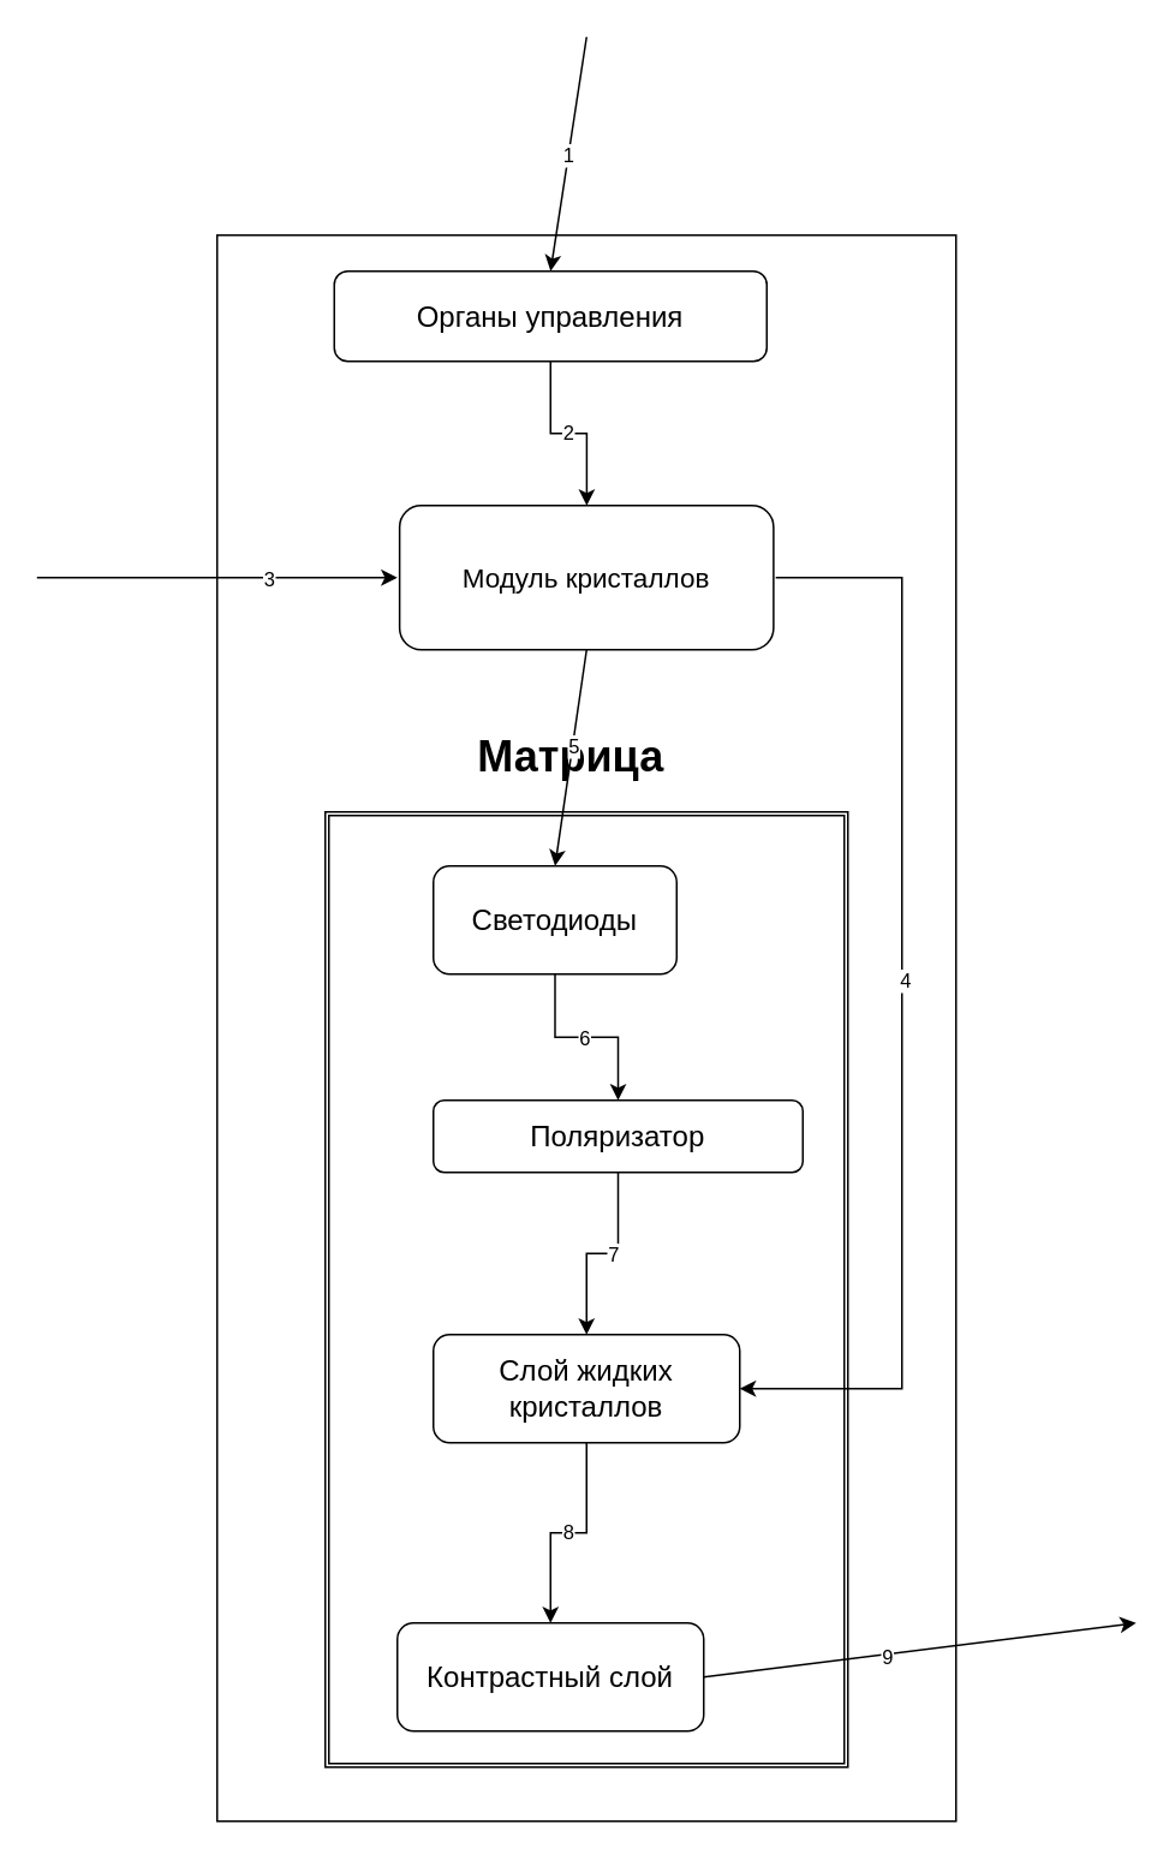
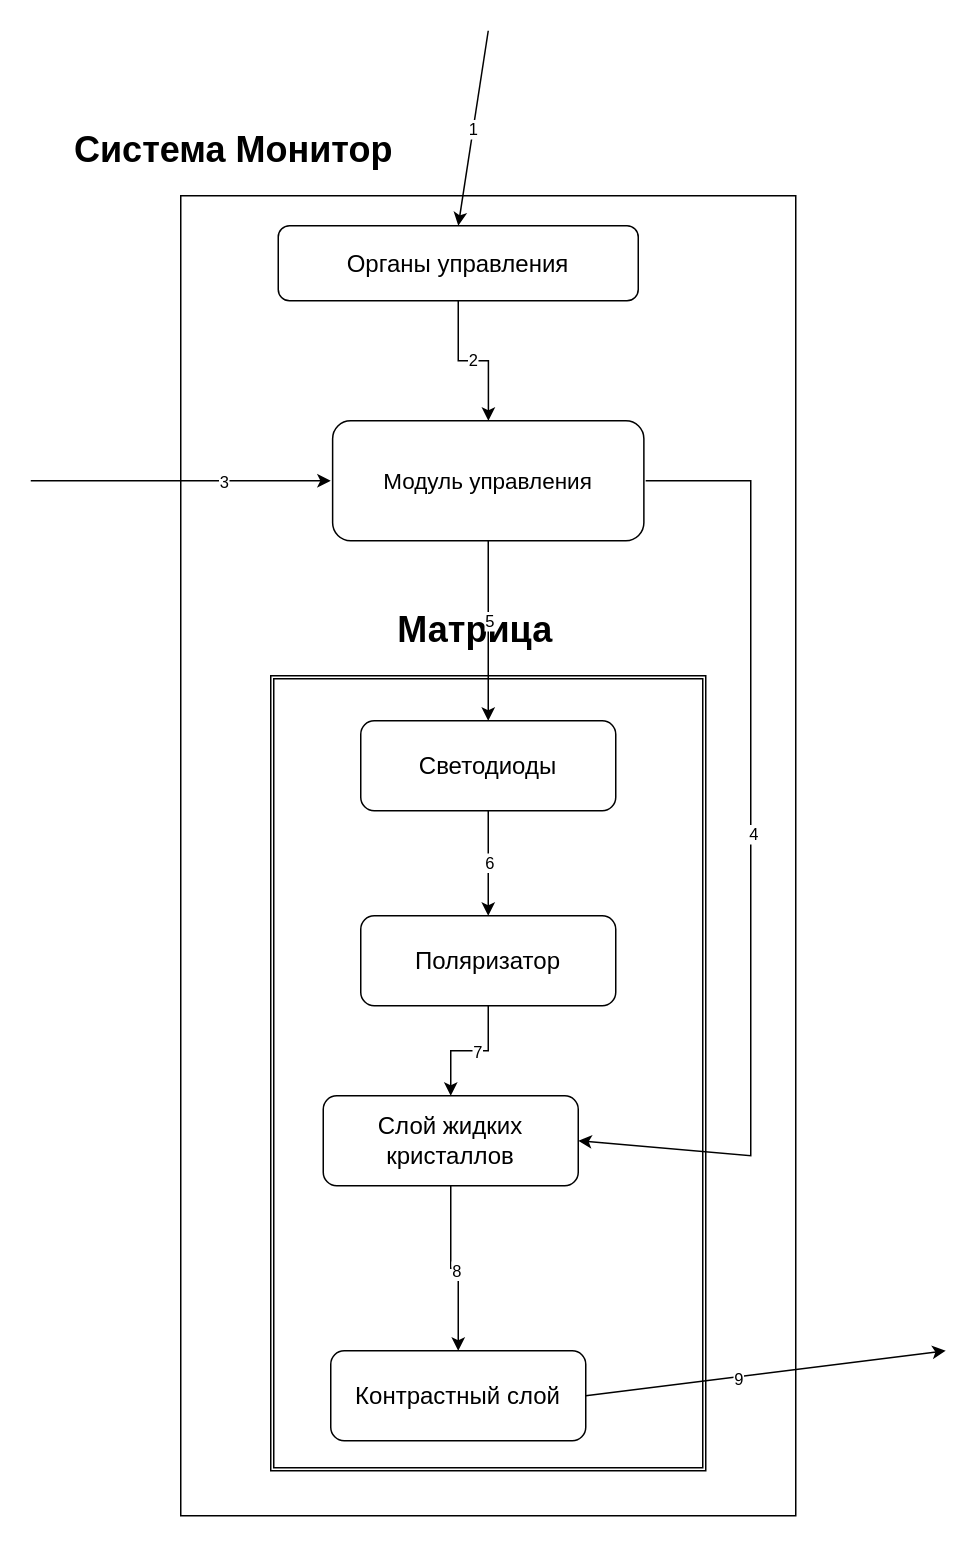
+ <mxCell id="27" value="Система Монитор" style="text;strokeColor=none;fillColor=none;html=1;fontSize=24;fontStyle=1;verticalAlign=middle;align=center;" vertex="1" parent="1"><mxGeometry x="40" y="80" width="230" height="40" as="geometry" /></mxCell>
- <mxCell id="13" value="Модуль кристаллов" style="rounded=1;whiteSpace=wrap;html=1;strokeColor=default;fontFamily=Helvetica;fontSize=15;fontColor=default;fillColor=default;" vertex="1" parent="1"><mxGeometry x="221.25" y="280" width="207.5" height="80" as="geometry" /></mxCell>
+ <mxCell id="13" value="Модуль управления" style="rounded=1;whiteSpace=wrap;html=1;strokeColor=default;fontFamily=Helvetica;fontSize=15;fontColor=default;fillColor=default;" vertex="1" parent="1"><mxGeometry x="221.25" y="280" width="207.5" height="80" as="geometry" /></mxCell>
- <mxCell id="6" value="Светодиоды" style="rounded=1;whiteSpace=wrap;html=1;fontSize=16;" vertex="1" parent="1"><mxGeometry x="240" y="480" width="135" height="60" as="geometry" /></mxCell>
+ <mxCell id="6" value="Светодиоды" style="rounded=1;whiteSpace=wrap;html=1;fontSize=16;" vertex="1" parent="1"><mxGeometry x="240" y="480" width="170" height="60" as="geometry" /></mxCell>
- <mxCell id="9" value="Поляризатор" style="rounded=1;whiteSpace=wrap;html=1;fontSize=16;" vertex="1" parent="1"><mxGeometry x="240" y="610" width="205" height="40" as="geometry" /></mxCell>
+ <mxCell id="9" value="Поляризатор" style="rounded=1;whiteSpace=wrap;html=1;fontSize=16;" vertex="1" parent="1"><mxGeometry x="240" y="610" width="170" height="60" as="geometry" /></mxCell>
- <mxCell id="12" value="Слой жидких кристаллов" style="rounded=1;whiteSpace=wrap;html=1;fontSize=16;" vertex="1" parent="1"><mxGeometry x="240" y="740" width="170" height="60" as="geometry" /></mxCell>
+ <mxCell id="12" value="Слой жидких кристаллов" style="rounded=1;whiteSpace=wrap;html=1;fontSize=16;" vertex="1" parent="1"><mxGeometry x="215" y="730" width="170" height="60" as="geometry" /></mxCell>
